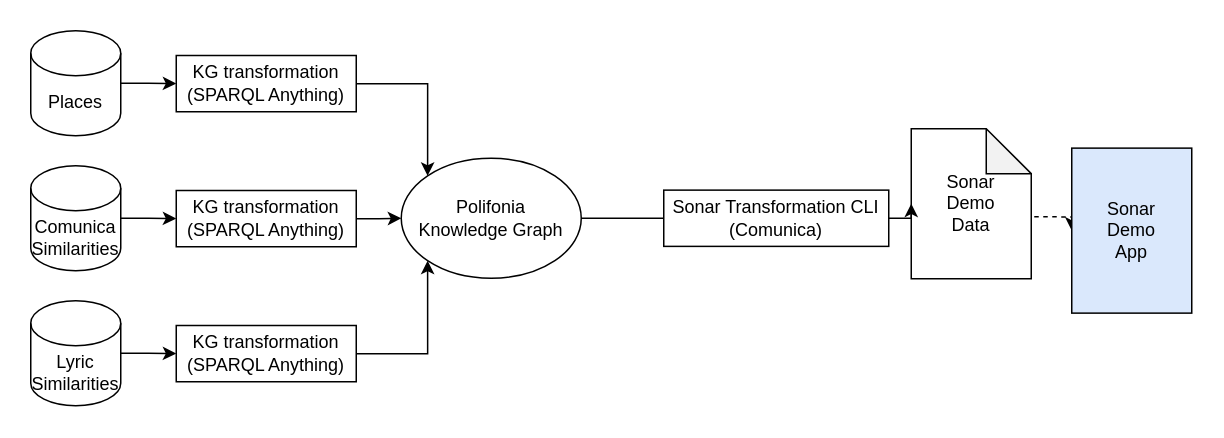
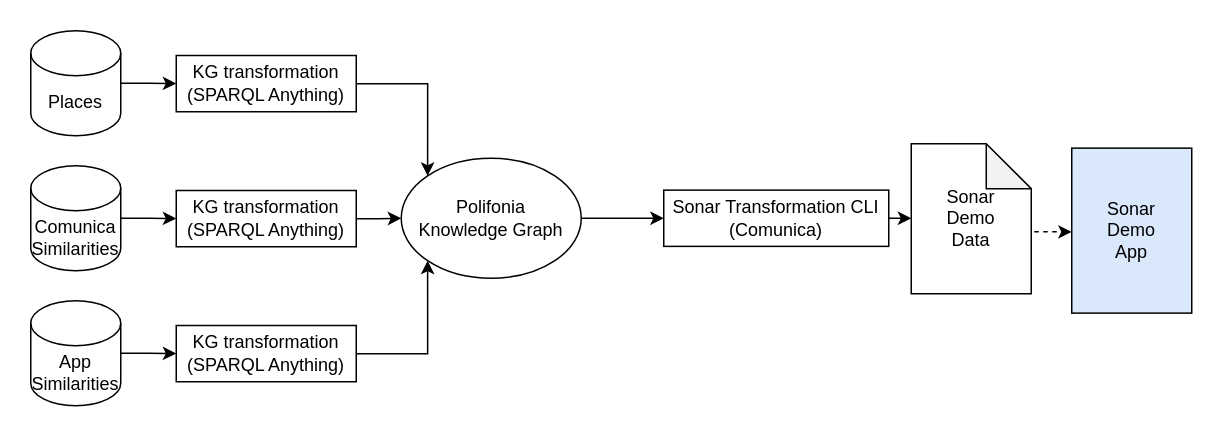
- <mxCell id="18" value="Sonar &lt;br&gt;Demo &lt;br&gt;Data" style="shape=note;whiteSpace=wrap;html=1;backgroundOutline=1;darkOpacity=0.05;" parent="1" vertex="1"><mxGeometry x="607" y="85.25" width="80" height="100" as="geometry" /></mxCell>
+ <mxCell id="18" value="Sonar &lt;br&gt;Demo &lt;br&gt;Data" style="shape=note;whiteSpace=wrap;html=1;backgroundOutline=1;darkOpacity=0.05;" parent="1" vertex="1"><mxGeometry x="607" y="95.25" width="80" height="100" as="geometry" /></mxCell>
- <mxCell id="16" value="" style="endArrow=none;html=1;rounded=0;edgeStyle=orthogonalEdgeStyle;entryX=0;entryY=0.5;entryDx=0;entryDy=0;exitX=1;exitY=0.5;exitDx=0;exitDy=0;" parent="1" source="11" target="15" edge="1"><mxGeometry width="50" height="50" relative="1" as="geometry"><mxPoint x="327" y="310" as="sourcePoint" /><mxPoint x="377" y="260" as="targetPoint" /></mxGeometry></mxCell>
+ <mxCell id="16" value="" style="endArrow=classic;html=1;rounded=0;edgeStyle=orthogonalEdgeStyle;entryX=0;entryY=0.5;entryDx=0;entryDy=0;exitX=1;exitY=0.5;exitDx=0;exitDy=0;" parent="1" source="11" target="15" edge="1"><mxGeometry width="50" height="50" relative="1" as="geometry"><mxPoint x="327" y="310" as="sourcePoint" /><mxPoint x="377" y="260" as="targetPoint" /></mxGeometry></mxCell>
- <mxCell id="4" value="Lyric Similarities" style="shape=cylinder3;whiteSpace=wrap;html=1;boundedLbl=1;backgroundOutline=1;size=15;" parent="1" vertex="1"><mxGeometry x="20" y="200" width="60" height="70" as="geometry" /></mxCell>
+ <mxCell id="4" value="App Similarities" style="shape=cylinder3;whiteSpace=wrap;html=1;boundedLbl=1;backgroundOutline=1;size=15;" parent="1" vertex="1"><mxGeometry x="20" y="200" width="60" height="70" as="geometry" /></mxCell>
